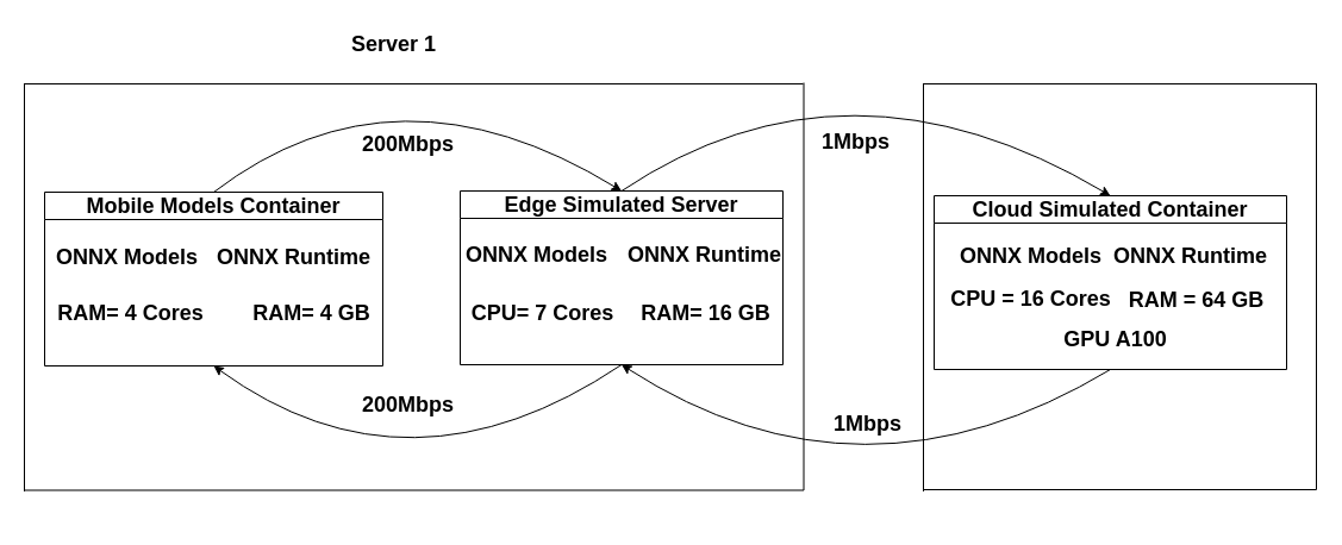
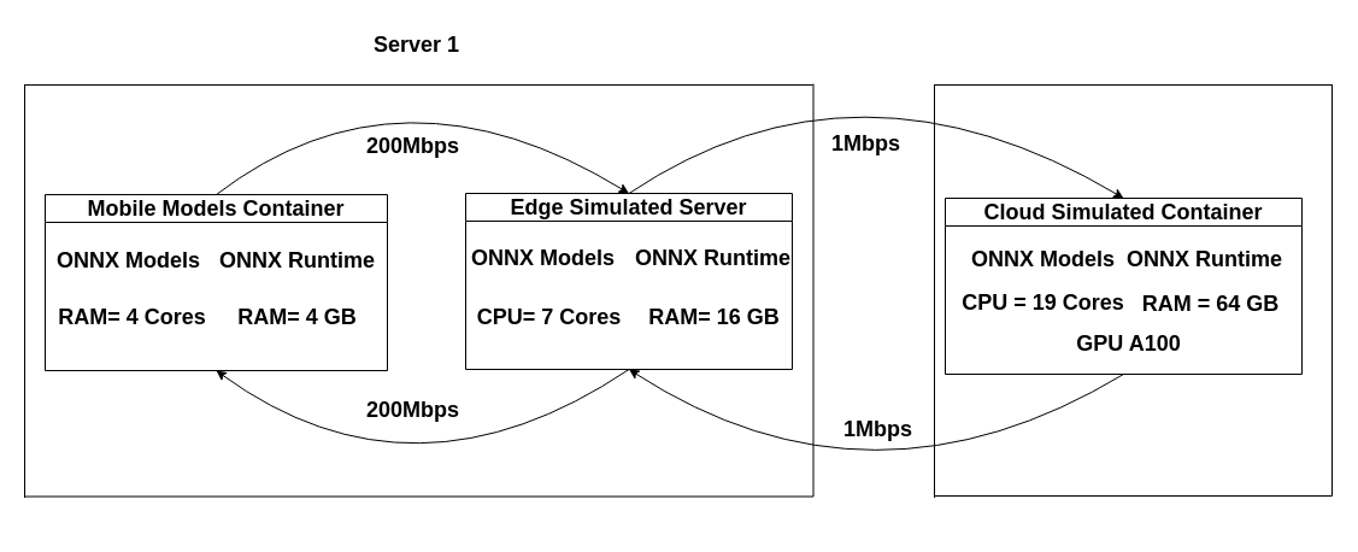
- <mxCell id="24" value="&lt;font style=&quot;font-size: 18px;&quot;&gt;&lt;b style=&quot;&quot;&gt;Server 1&lt;/b&gt;&lt;/font&gt;" style="text;html=1;align=center;verticalAlign=middle;resizable=0;points=[];autosize=1;strokeColor=none;fillColor=none;" parent="1" vertex="1"><mxGeometry x="285" y="20" width="89" height="34" as="geometry" /></mxCell>
+ <mxCell id="24" value="&lt;font style=&quot;font-size: 18px;&quot;&gt;&lt;b style=&quot;&quot;&gt;Server 1&lt;/b&gt;&lt;/font&gt;" style="text;html=1;align=center;verticalAlign=middle;resizable=0;points=[];autosize=1;strokeColor=none;fillColor=none;" parent="1" vertex="1"><mxGeometry x="300" y="20" width="89" height="34" as="geometry" /></mxCell>
- <mxCell id="15" value="&lt;b style=&quot;&quot;&gt;&lt;font style=&quot;font-size: 18px;&quot;&gt;CPU = 16 Cores&lt;/font&gt;&lt;/b&gt;" style="text;html=1;align=center;verticalAlign=middle;resizable=0;points=[];autosize=1;strokeColor=none;fillColor=none;" parent="12" vertex="1"><mxGeometry x="4.5" y="70" width="152" height="34" as="geometry" /></mxCell>
+ <mxCell id="15" value="&lt;b style=&quot;&quot;&gt;&lt;font style=&quot;font-size: 18px;&quot;&gt;CPU = 19 Cores&lt;/font&gt;&lt;/b&gt;" style="text;html=1;align=center;verticalAlign=middle;resizable=0;points=[];autosize=1;strokeColor=none;fillColor=none;" parent="12" vertex="1"><mxGeometry x="4.5" y="70" width="152" height="34" as="geometry" /></mxCell>
- <mxCell id="6" value="&lt;b style=&quot;&quot;&gt;&lt;font style=&quot;font-size: 18px;&quot;&gt;RAM= 4 GB&lt;/font&gt;&lt;/b&gt;" style="text;html=1;align=center;verticalAlign=middle;resizable=0;points=[];autosize=1;strokeColor=none;fillColor=none;" parent="2" vertex="1"><mxGeometry x="165.5" y="85" width="116" height="34" as="geometry" /></mxCell>
+ <mxCell id="6" value="&lt;b style=&quot;&quot;&gt;&lt;font style=&quot;font-size: 18px;&quot;&gt;RAM= 4 GB&lt;/font&gt;&lt;/b&gt;" style="text;html=1;align=center;verticalAlign=middle;resizable=0;points=[];autosize=1;strokeColor=none;fillColor=none;" parent="2" vertex="1"><mxGeometry x="150.5" y="85" width="116" height="34" as="geometry" /></mxCell>
